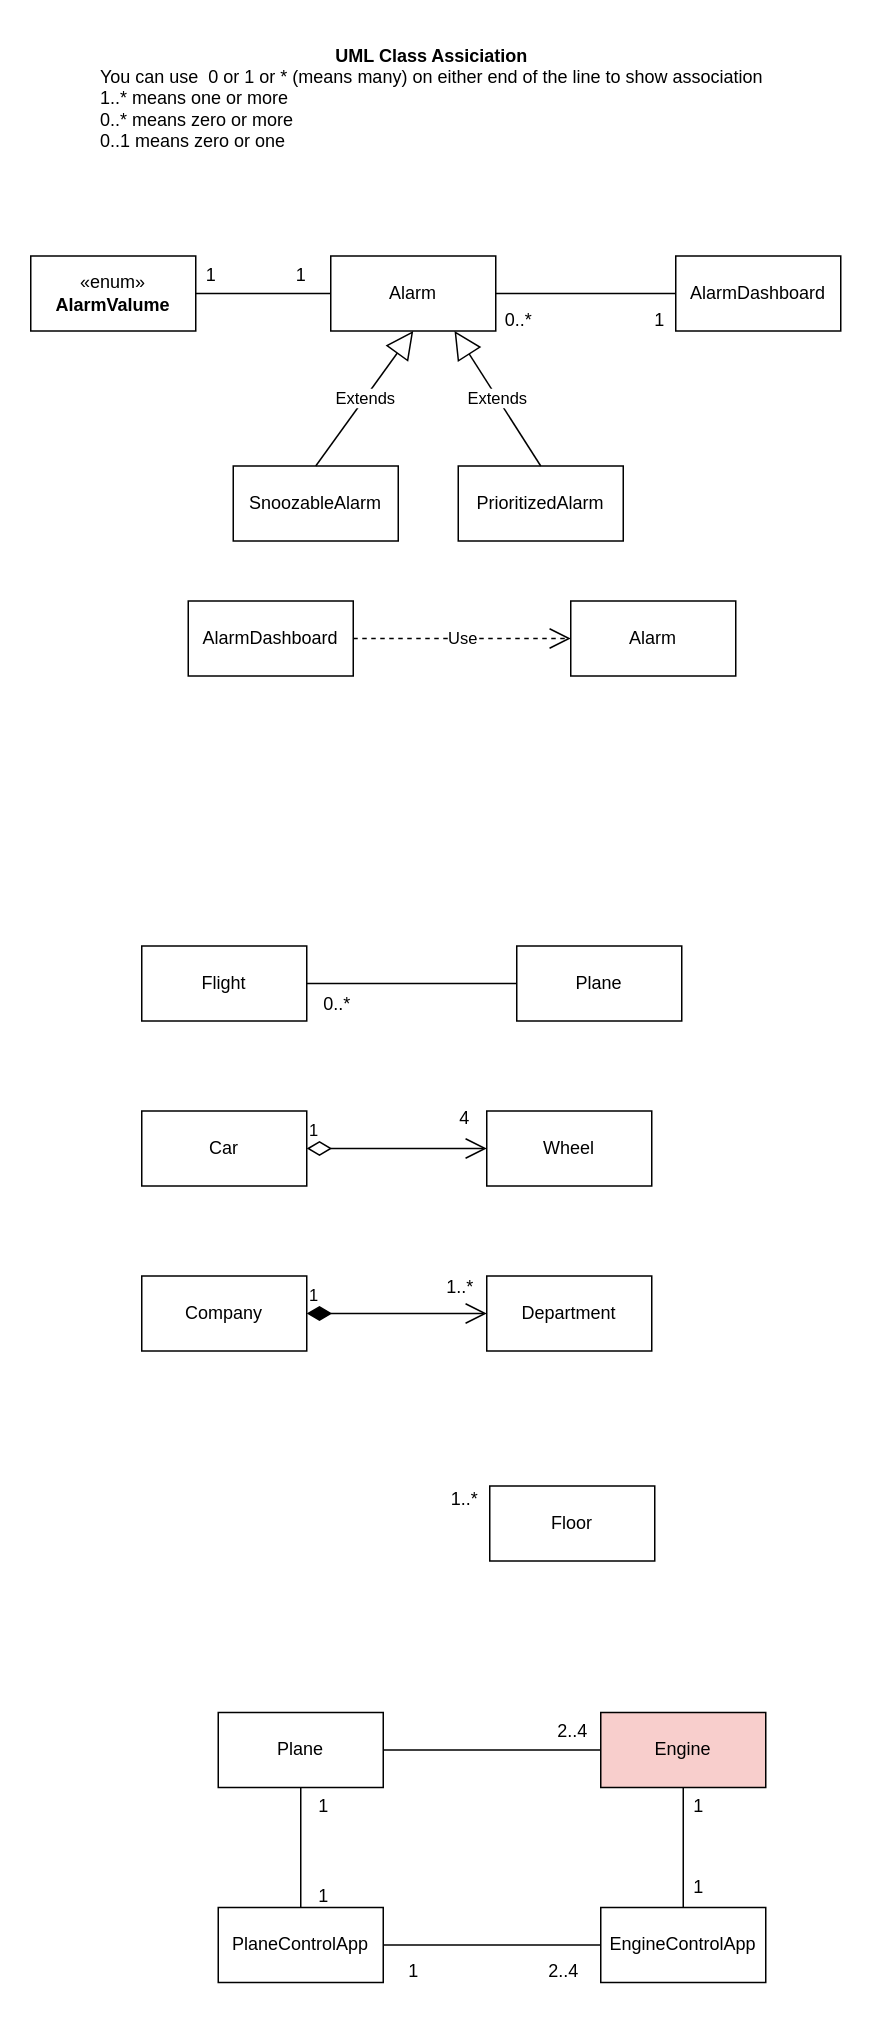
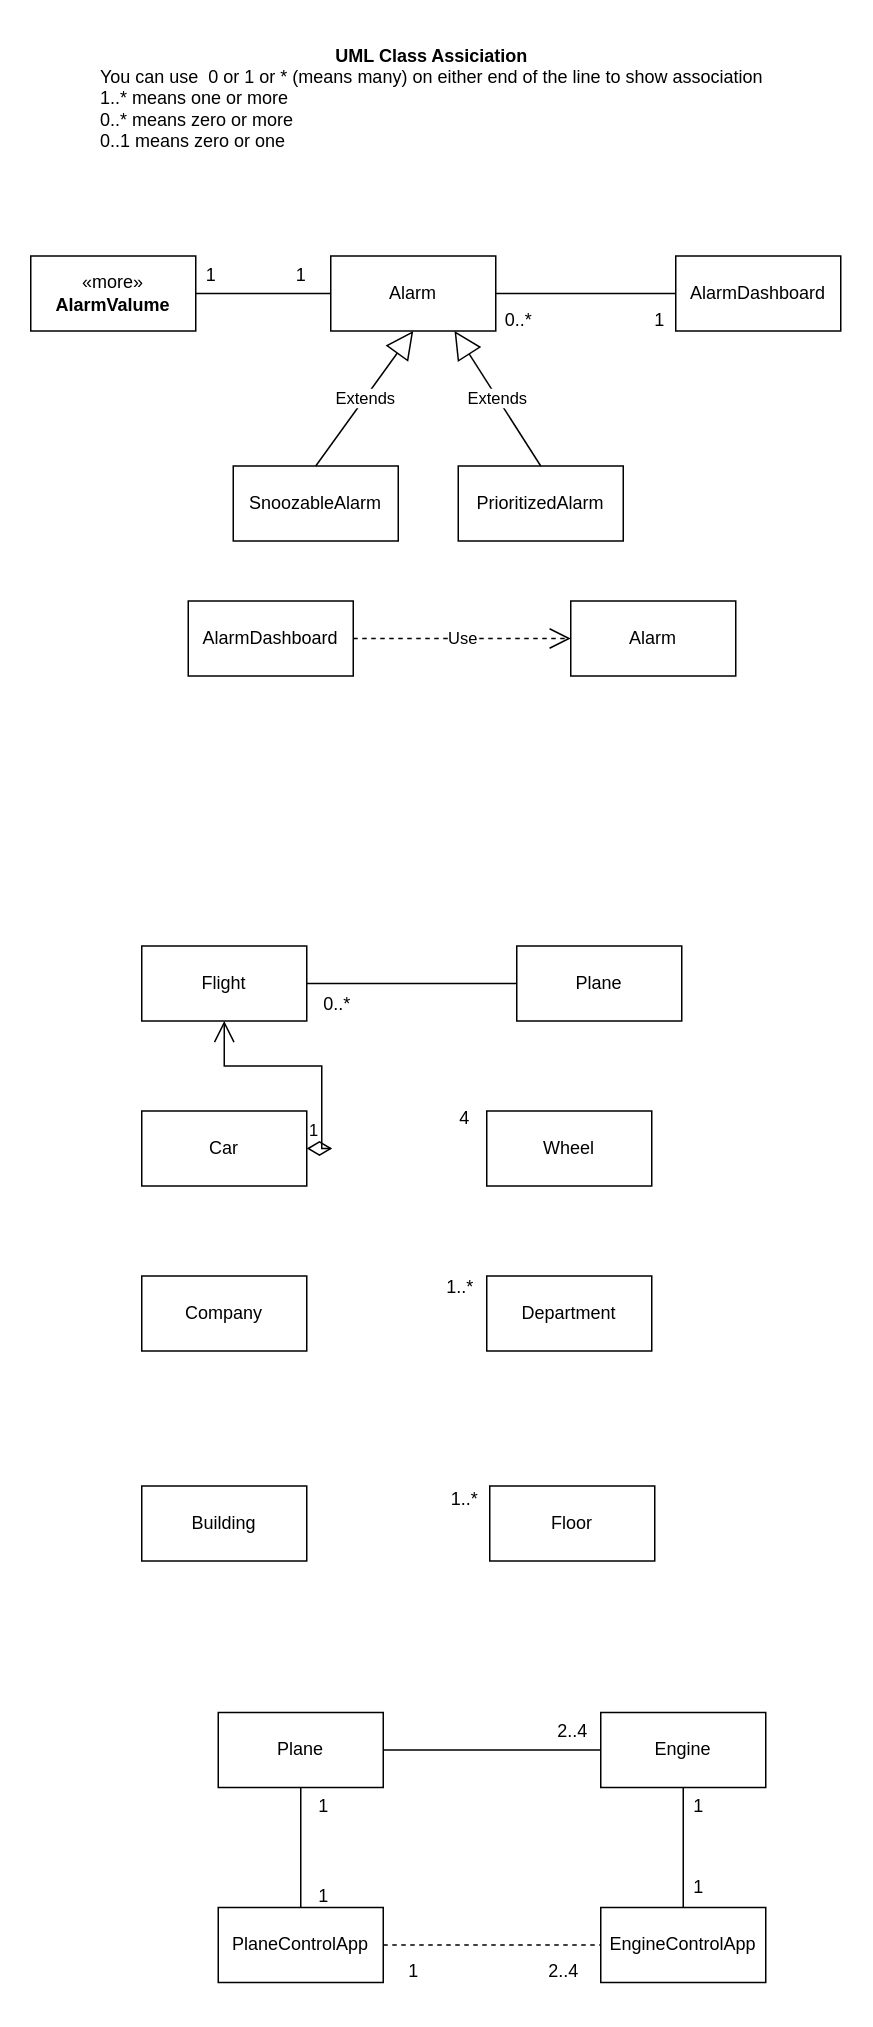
- <mxCell id="39" value="«enum»&lt;br&gt;&lt;b&gt;AlarmValume&lt;/b&gt;" style="html=1;whiteSpace=wrap;" vertex="1" parent="1"><mxGeometry x="20" y="170" width="110" height="50" as="geometry" /></mxCell>
+ <mxCell id="39" value="«more»&lt;br&gt;&lt;b&gt;AlarmValume&lt;/b&gt;" style="html=1;whiteSpace=wrap;" vertex="1" parent="1"><mxGeometry x="20" y="170" width="110" height="50" as="geometry" /></mxCell>
- <mxCell id="15" value="1" style="endArrow=open;html=1;endSize=12;startArrow=diamondThin;startSize=14;startFill=0;edgeStyle=orthogonalEdgeStyle;align=left;verticalAlign=bottom;rounded=0;exitX=1;exitY=0.5;exitDx=0;exitDy=0;entryX=0;entryY=0.5;entryDx=0;entryDy=0;" edge="1" parent="1" source="12" target="13"><mxGeometry x="-1" y="3" relative="1" as="geometry"><mxPoint x="189" y="700" as="sourcePoint" /><mxPoint x="349" y="700" as="targetPoint" /></mxGeometry></mxCell>
+ <mxCell id="15" value="1" style="endArrow=open;html=1;endSize=12;startArrow=diamondThin;startSize=14;startFill=0;edgeStyle=orthogonalEdgeStyle;align=left;verticalAlign=bottom;rounded=0;exitX=1;exitY=0.5;exitDx=0;exitDy=0;" edge="1" parent="1" source="12" target="8"><mxGeometry x="-1" y="3" relative="1" as="geometry"><mxPoint x="189" y="700" as="sourcePoint" /><mxPoint x="349" y="700" as="targetPoint" /></mxGeometry></mxCell>
- <mxCell id="18" value="1" style="endArrow=open;html=1;endSize=12;startArrow=diamondThin;startSize=14;startFill=1;edgeStyle=orthogonalEdgeStyle;align=left;verticalAlign=bottom;rounded=0;entryX=0;entryY=0.5;entryDx=0;entryDy=0;exitX=1;exitY=0.5;exitDx=0;exitDy=0;" edge="1" parent="1" source="16" target="17"><mxGeometry x="-1" y="3" relative="1" as="geometry"><mxPoint x="24" y="690" as="sourcePoint" /><mxPoint x="184" y="690" as="targetPoint" /></mxGeometry></mxCell>
+ <mxCell id="20" value="Building" style="html=1;whiteSpace=wrap;" vertex="1" parent="1"><mxGeometry x="94" y="990" width="110" height="50" as="geometry" /></mxCell>
- <mxCell id="24" value="Engine" style="html=1;whiteSpace=wrap;fillColor=#f8cecc;" vertex="1" parent="1"><mxGeometry x="400" y="1141" width="110" height="50" as="geometry" /></mxCell>
+ <mxCell id="24" value="Engine" style="html=1;whiteSpace=wrap;" vertex="1" parent="1"><mxGeometry x="400" y="1141" width="110" height="50" as="geometry" /></mxCell>
- <mxCell id="30" value="" style="endArrow=none;html=1;edgeStyle=orthogonalEdgeStyle;rounded=0;exitX=1;exitY=0.5;exitDx=0;exitDy=0;entryX=0;entryY=0.5;entryDx=0;entryDy=0;" edge="1" parent="1" source="27" target="25"><mxGeometry relative="1" as="geometry"><mxPoint x="265" y="1176" as="sourcePoint" /><mxPoint x="410" y="1176" as="targetPoint" /></mxGeometry></mxCell>
+ <mxCell id="30" value="" style="endArrow=none;html=1;edgeStyle=orthogonalEdgeStyle;rounded=0;exitX=1;exitY=0.5;exitDx=0;exitDy=0;entryX=0;entryY=0.5;entryDx=0;entryDy=0;dashed=1;" edge="1" parent="1" source="27" target="25"><mxGeometry relative="1" as="geometry"><mxPoint x="265" y="1176" as="sourcePoint" /><mxPoint x="410" y="1176" as="targetPoint" /></mxGeometry></mxCell>
